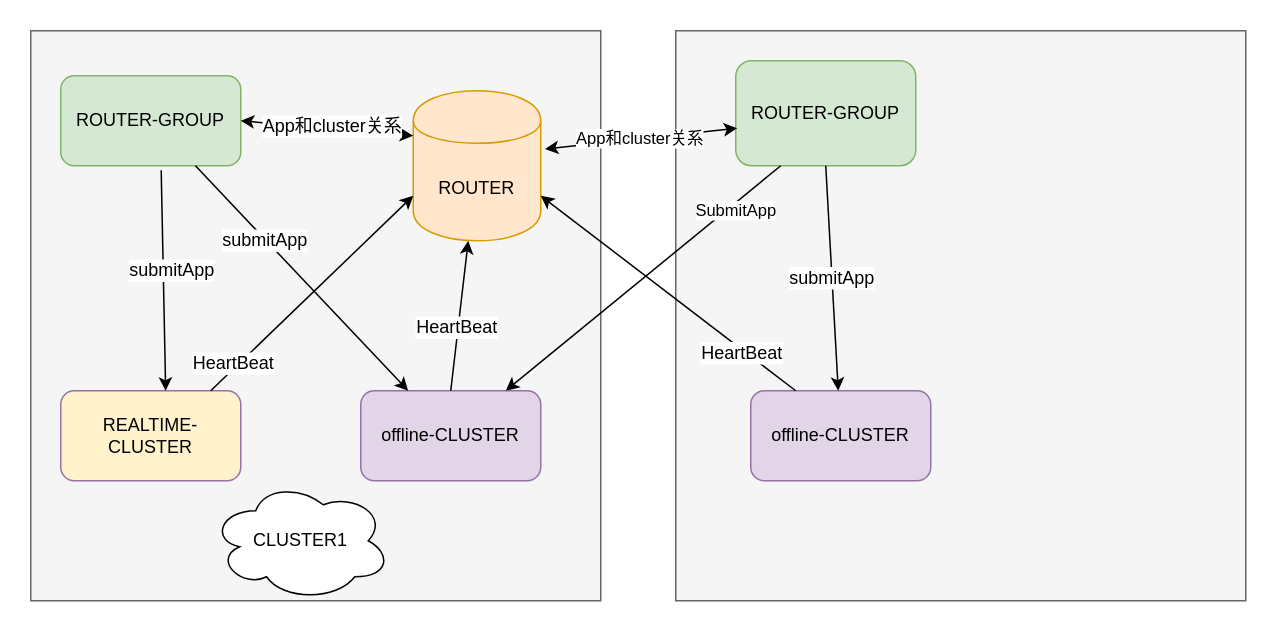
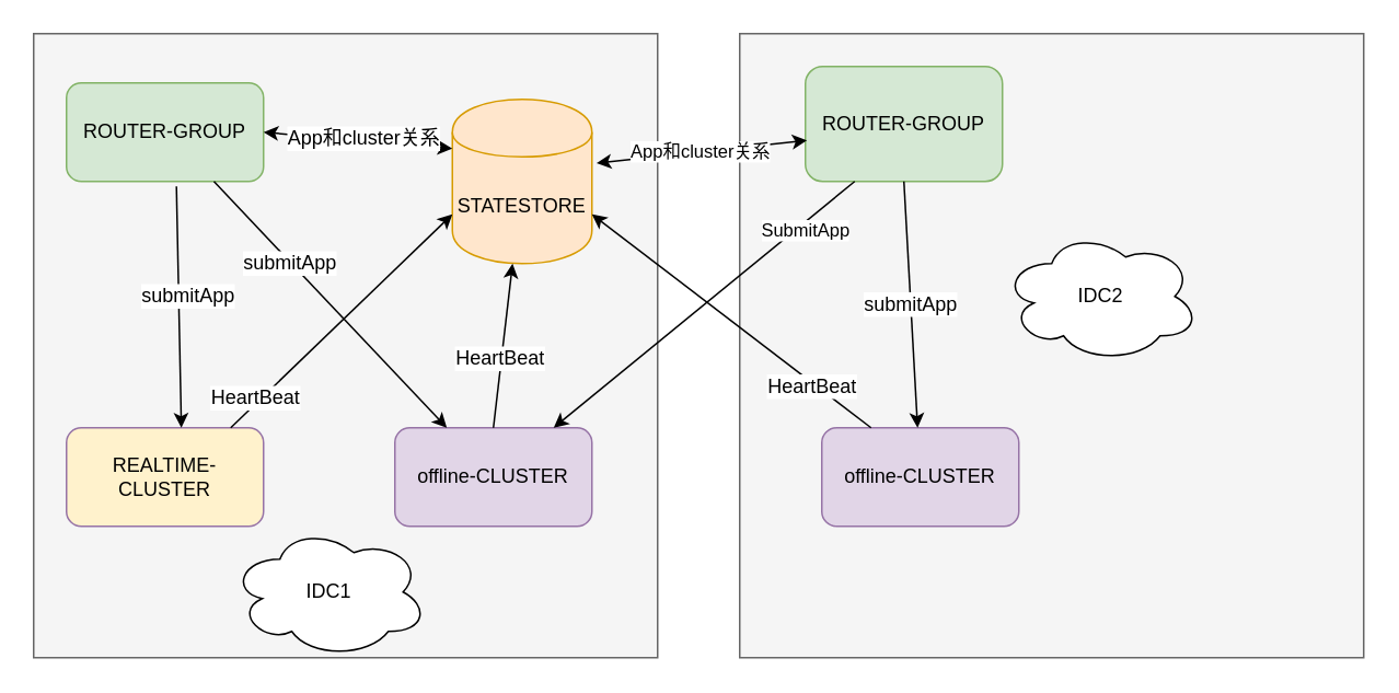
- <mxCell id="5" value="ROUTER" style="shape=cylinder;whiteSpace=wrap;html=1;boundedLbl=1;backgroundOutline=1;fillColor=#ffe6cc;strokeColor=#d79b00;" vertex="1" parent="1"><mxGeometry x="275" y="60" width="85" height="100" as="geometry" /></mxCell>
+ <mxCell id="5" value="STATESTORE" style="shape=cylinder;whiteSpace=wrap;html=1;boundedLbl=1;backgroundOutline=1;fillColor=#ffe6cc;strokeColor=#d79b00;" vertex="1" parent="1"><mxGeometry x="275" y="60" width="85" height="100" as="geometry" /></mxCell>
+ <mxCell id="27" value="IDC2" style="ellipse;shape=cloud;whiteSpace=wrap;html=1;" vertex="1" parent="1"><mxGeometry x="610" y="140" width="120" height="80" as="geometry" /></mxCell>
- <mxCell id="3" value="CLUSTER1" style="ellipse;shape=cloud;whiteSpace=wrap;html=1;" vertex="1" parent="1"><mxGeometry x="140" y="320" width="120" height="80" as="geometry" /></mxCell>
+ <mxCell id="3" value="IDC1" style="ellipse;shape=cloud;whiteSpace=wrap;html=1;" vertex="1" parent="1"><mxGeometry x="140" y="320" width="120" height="80" as="geometry" /></mxCell>
